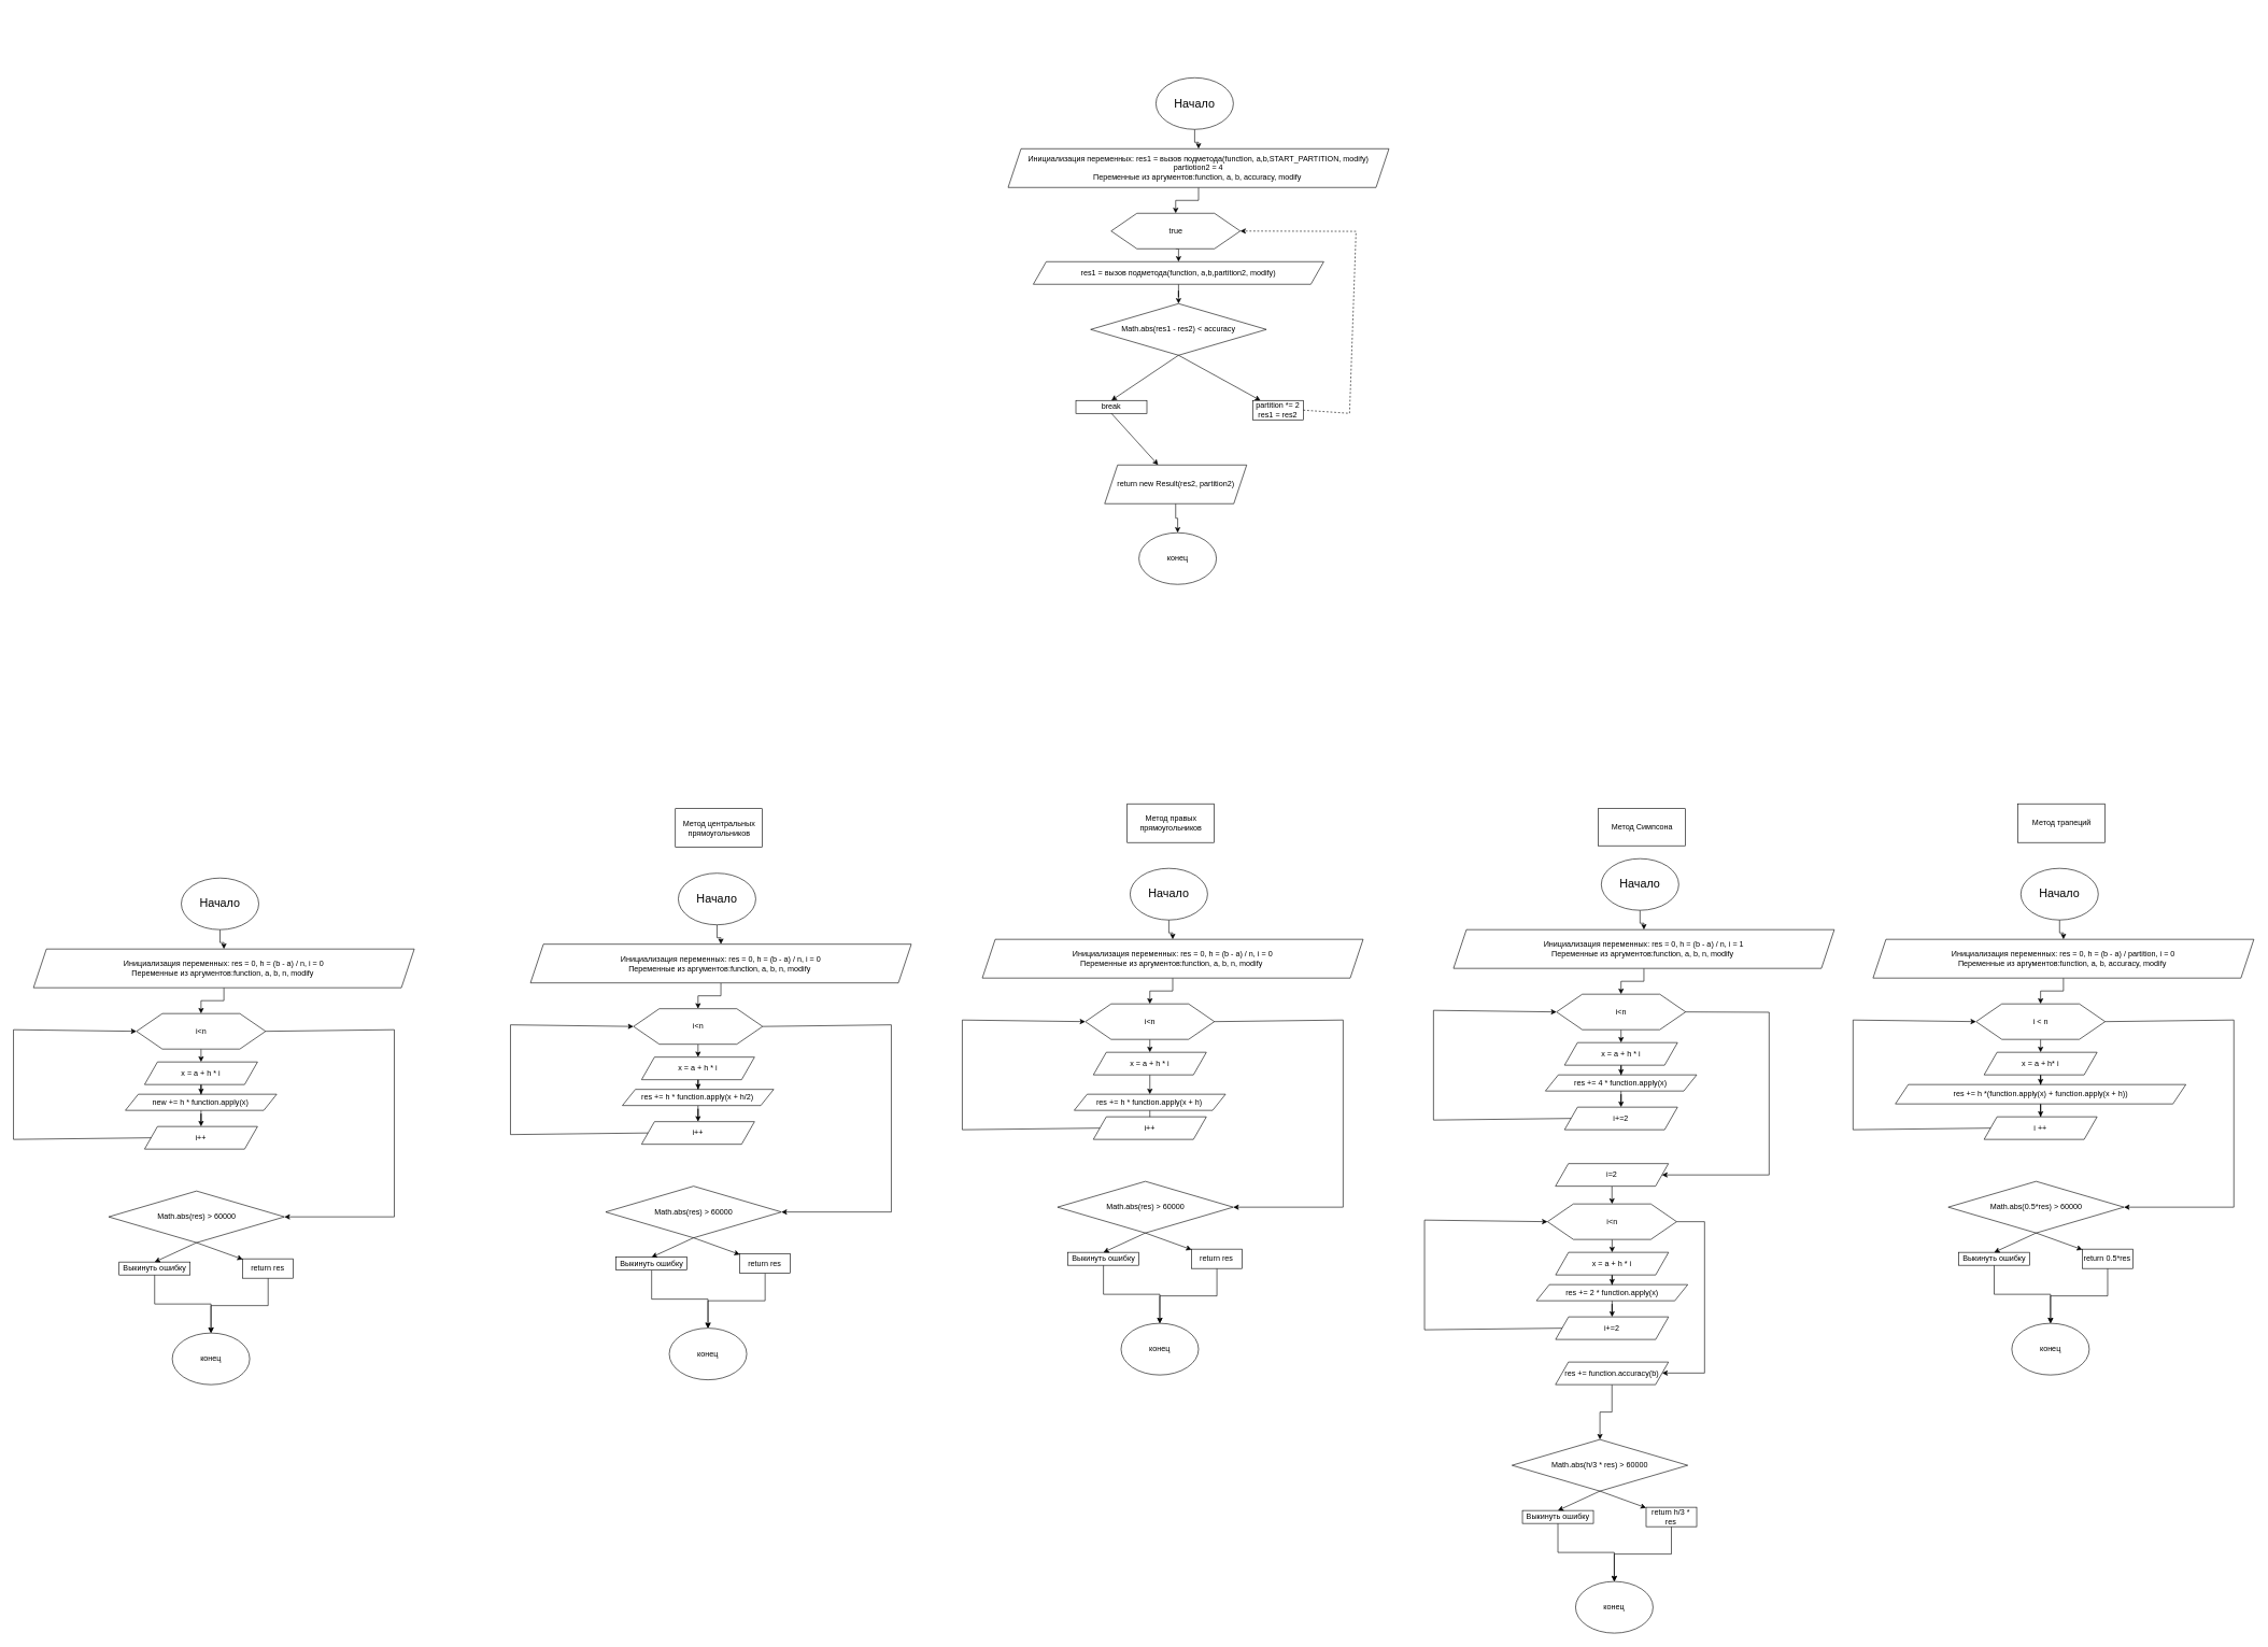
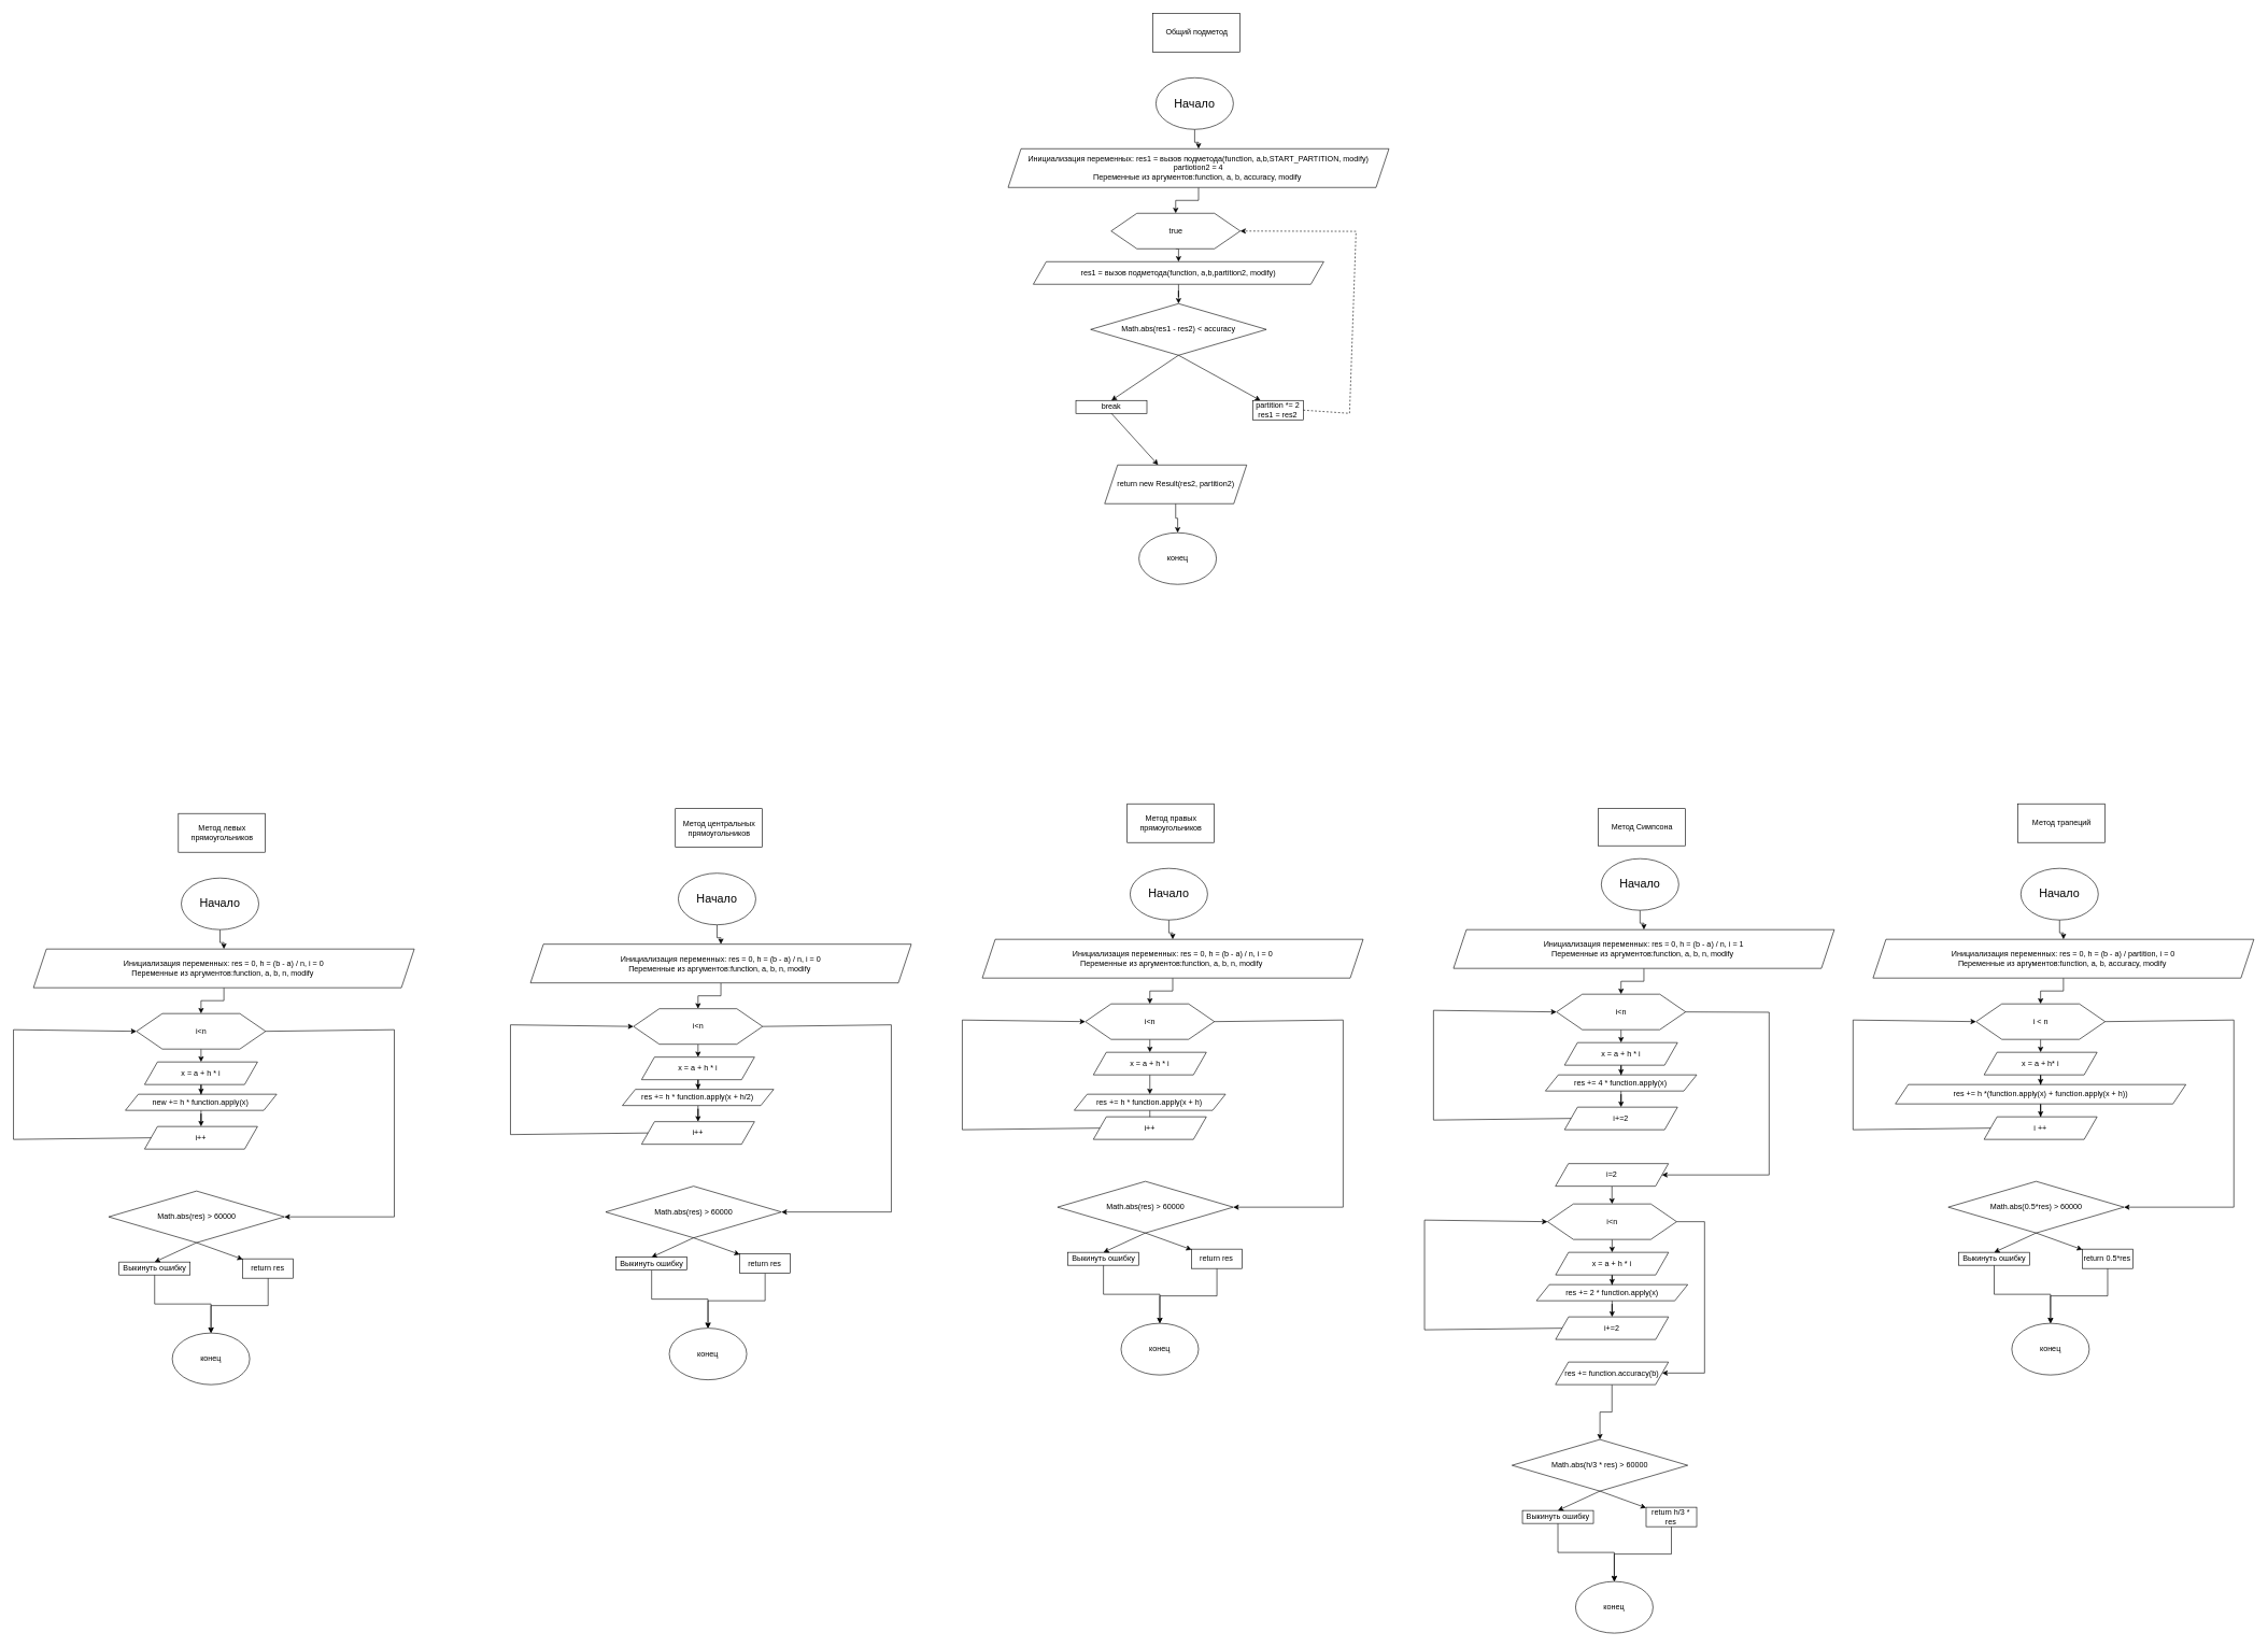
+ <mxCell id="129" value="Общий подметод" style="rounded=0;whiteSpace=wrap;html=1;" vertex="1" parent="1"><mxGeometry x="1785.5" y="20" width="134.5" height="60" as="geometry" /></mxCell>
+ <mxCell id="29" value="Метод левых прямоугольников" style="rounded=0;whiteSpace=wrap;html=1;" vertex="1" parent="1"><mxGeometry x="275.5" y="1260" width="134.5" height="60" as="geometry" /></mxCell>
